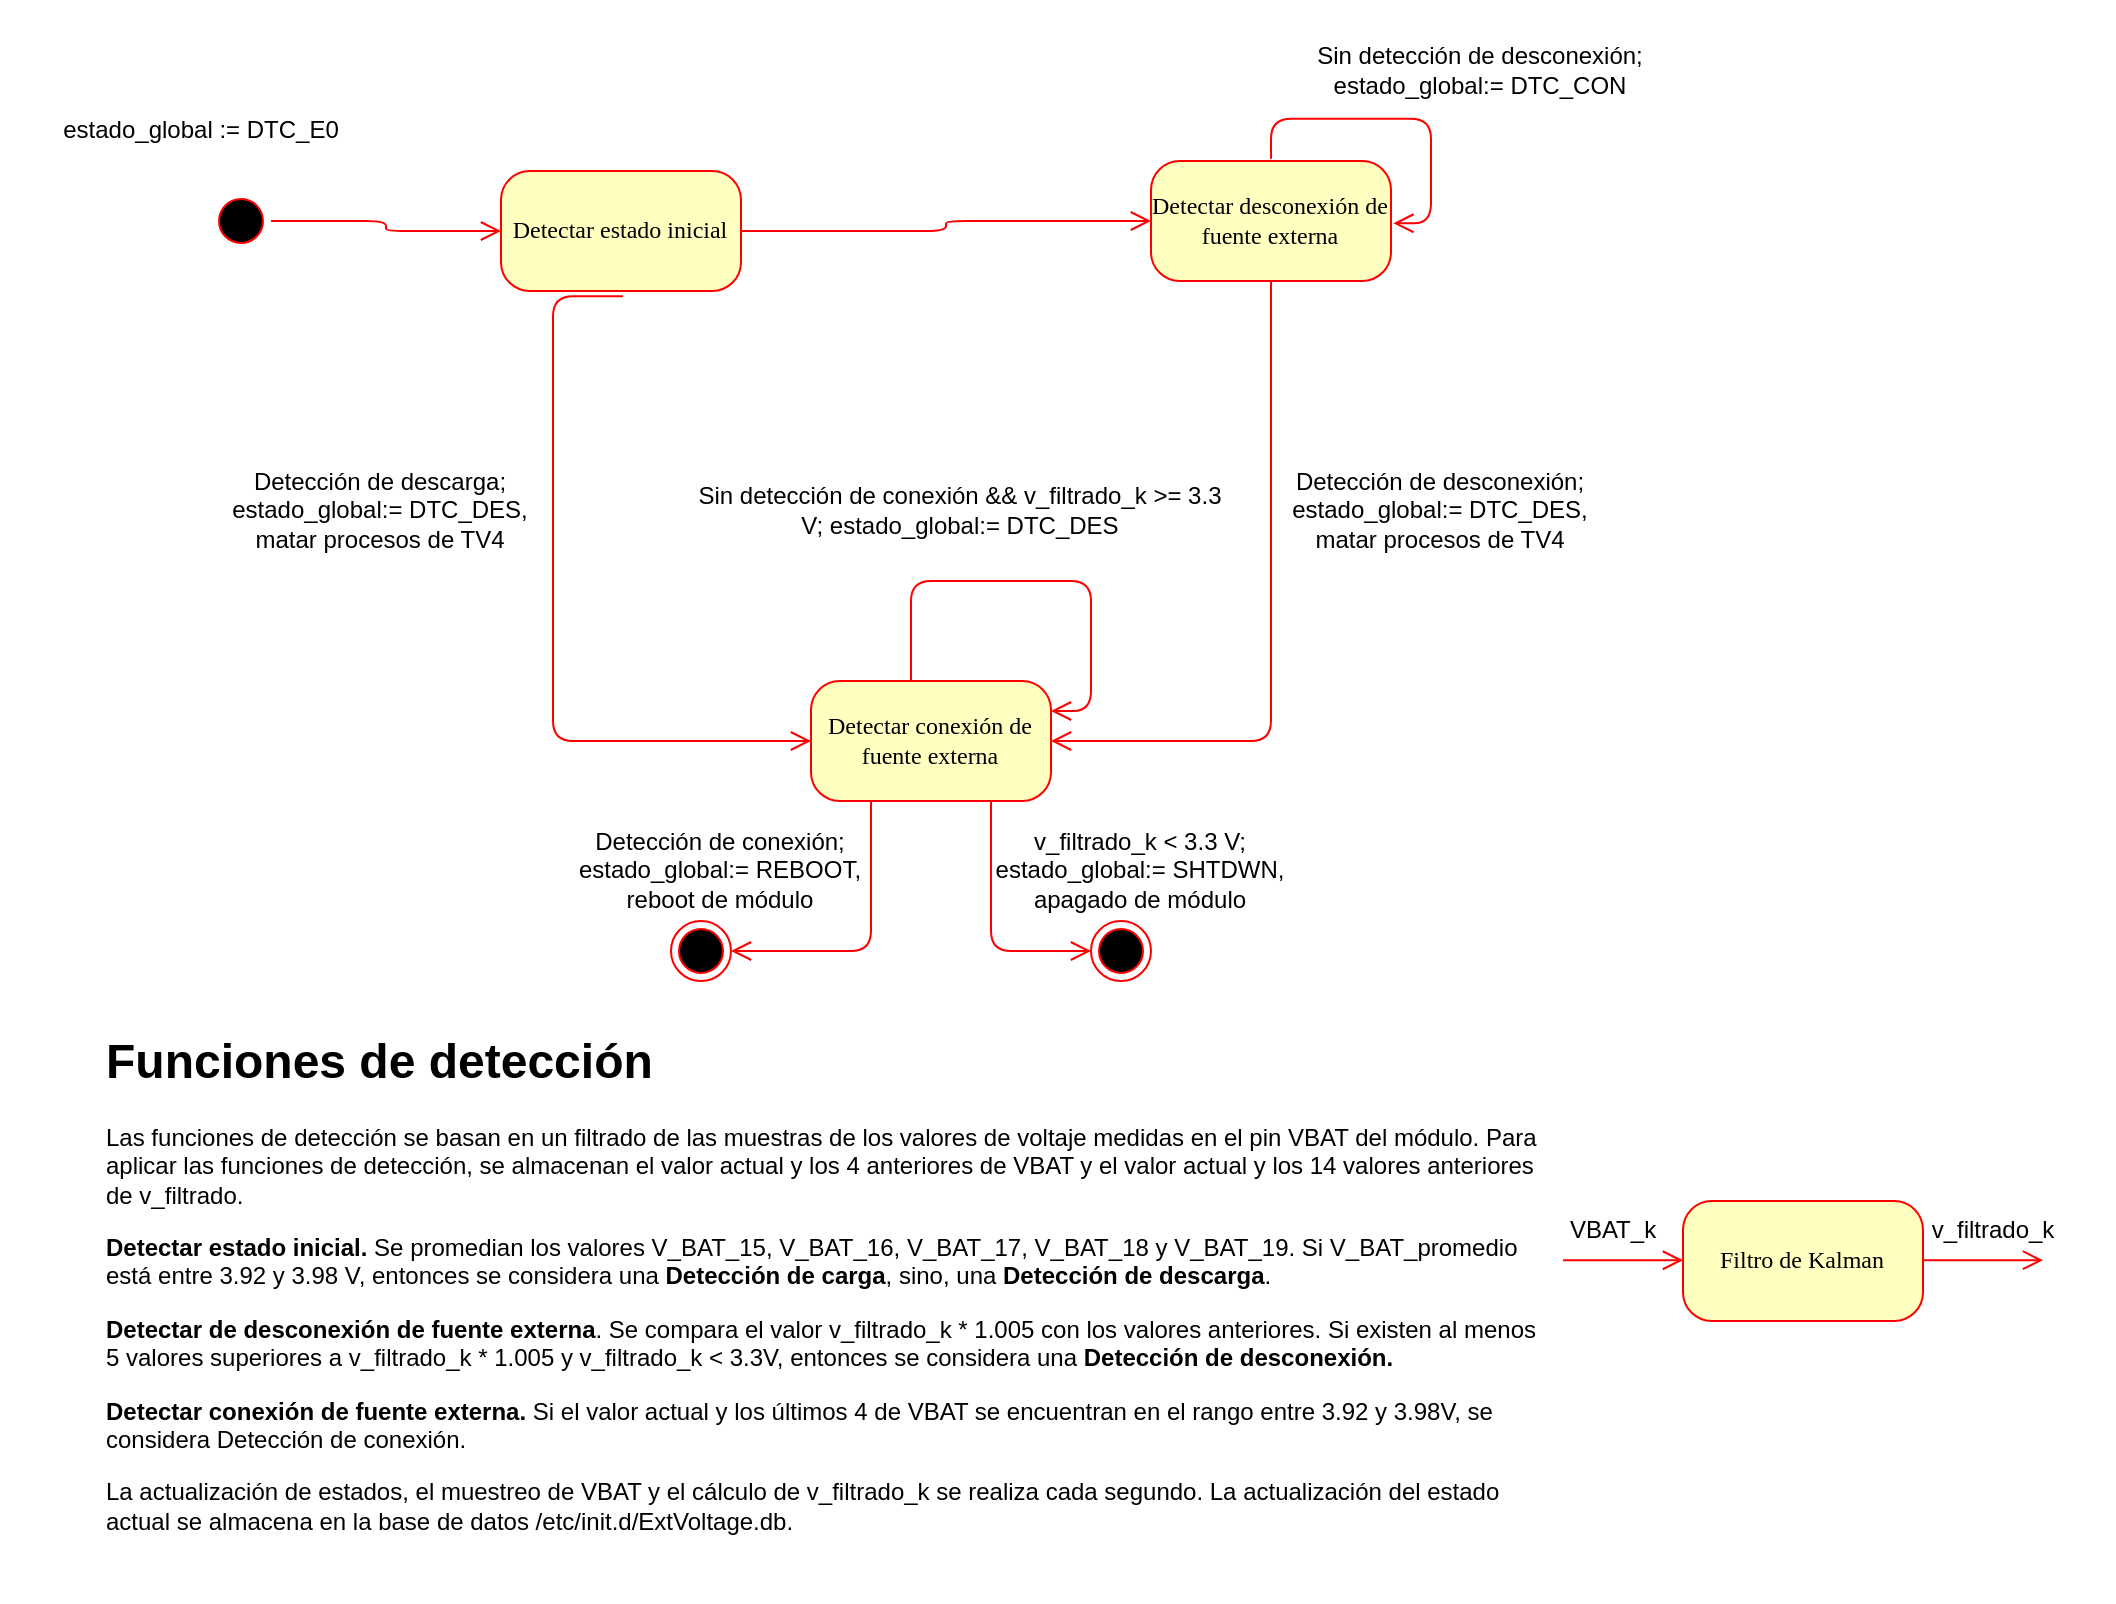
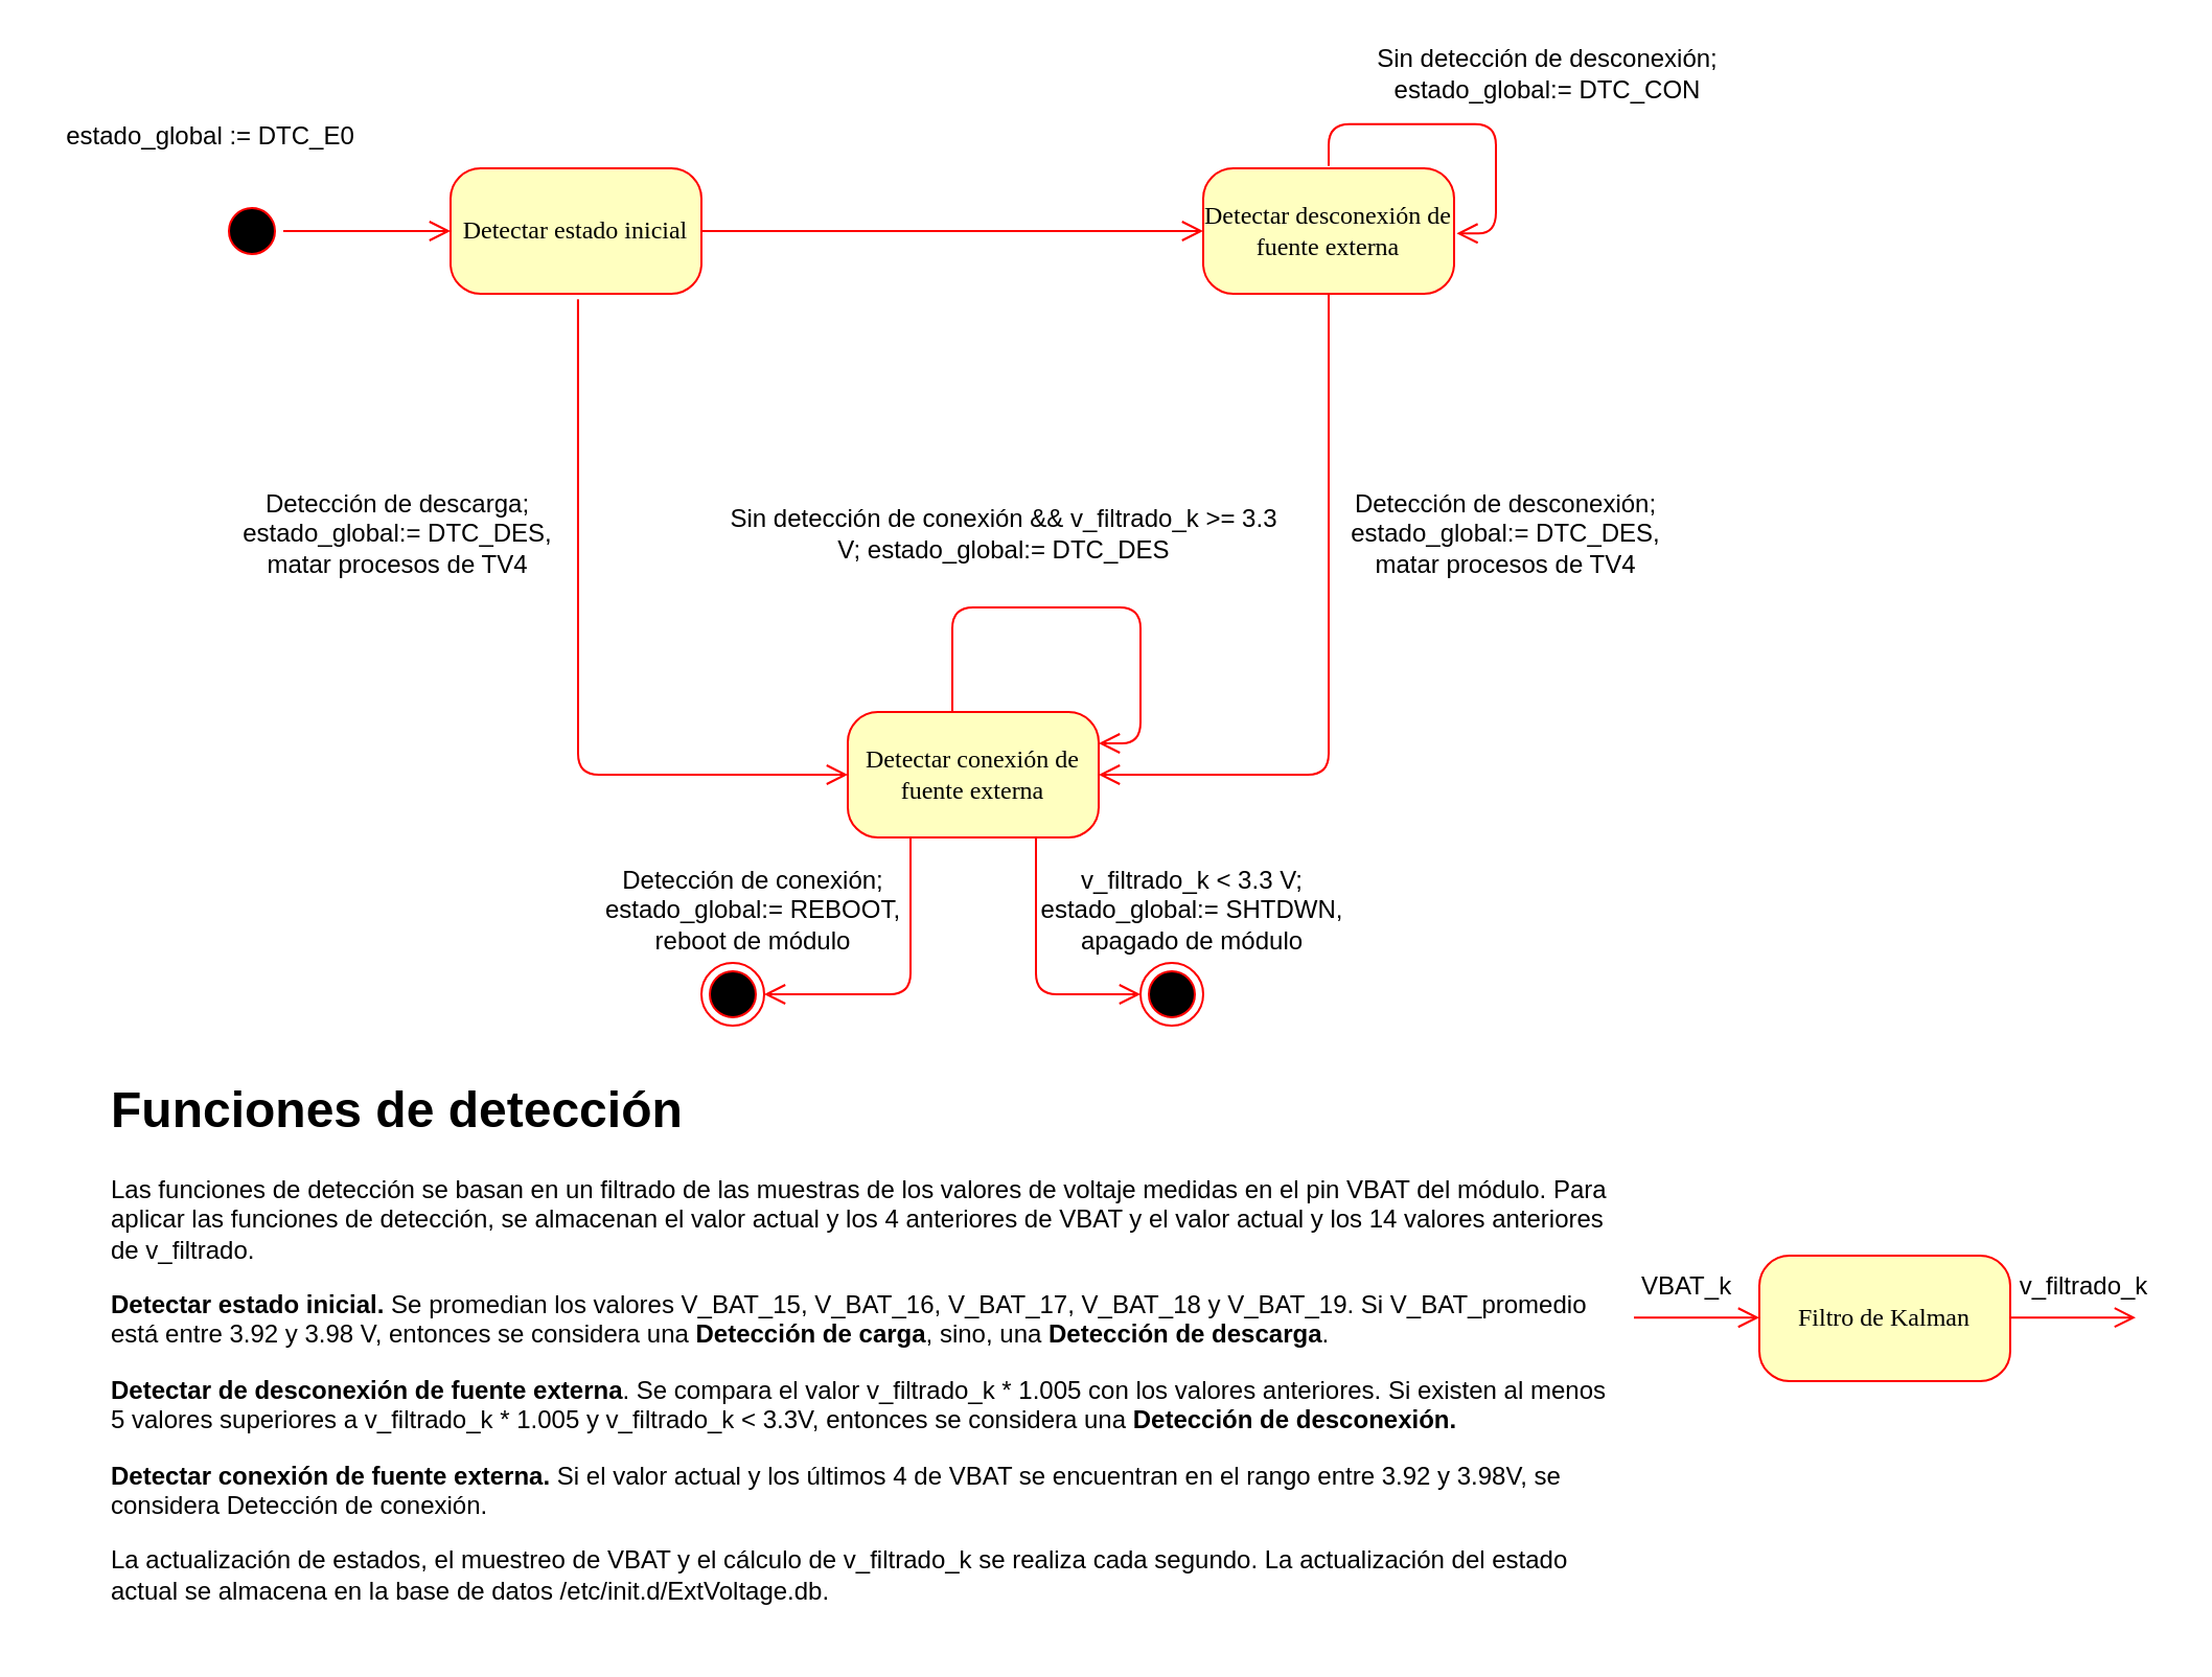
- <mxCell id="3" value="Detectar estado inicial" style="rounded=1;whiteSpace=wrap;html=1;arcSize=24;fillColor=#ffffc0;strokeColor=#ff0000;shadow=0;comic=0;labelBackgroundColor=none;fontFamily=Verdana;fontSize=12;fontColor=#000000;align=center;" parent="1" vertex="1"><mxGeometry x="250" y="85" width="120" height="60" as="geometry" /></mxCell>
+ <mxCell id="3" value="Detectar estado inicial" style="rounded=1;whiteSpace=wrap;html=1;arcSize=24;fillColor=#ffffc0;strokeColor=#ff0000;shadow=0;comic=0;labelBackgroundColor=none;fontFamily=Verdana;fontSize=12;fontColor=#000000;align=center;" parent="1" vertex="1"><mxGeometry x="215" y="80" width="120" height="60" as="geometry" /></mxCell>
